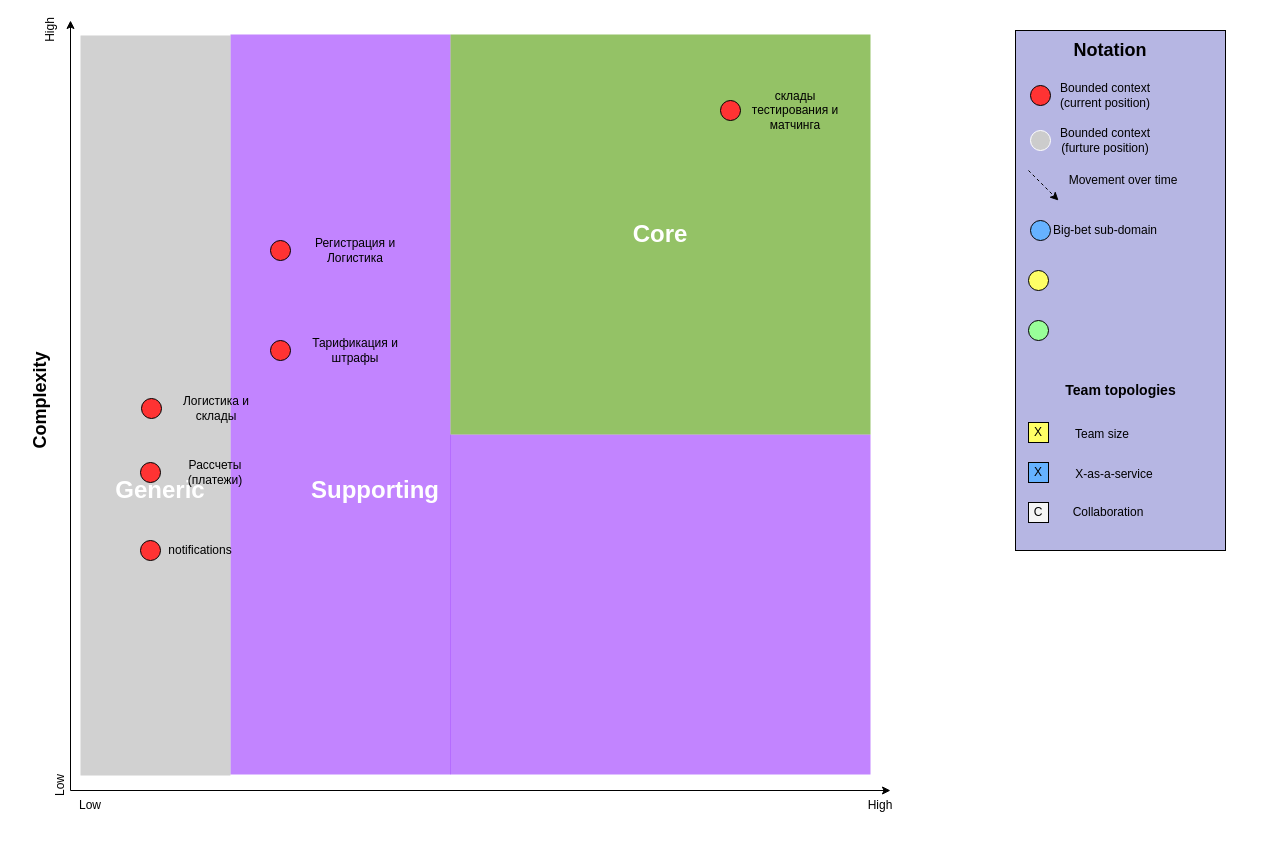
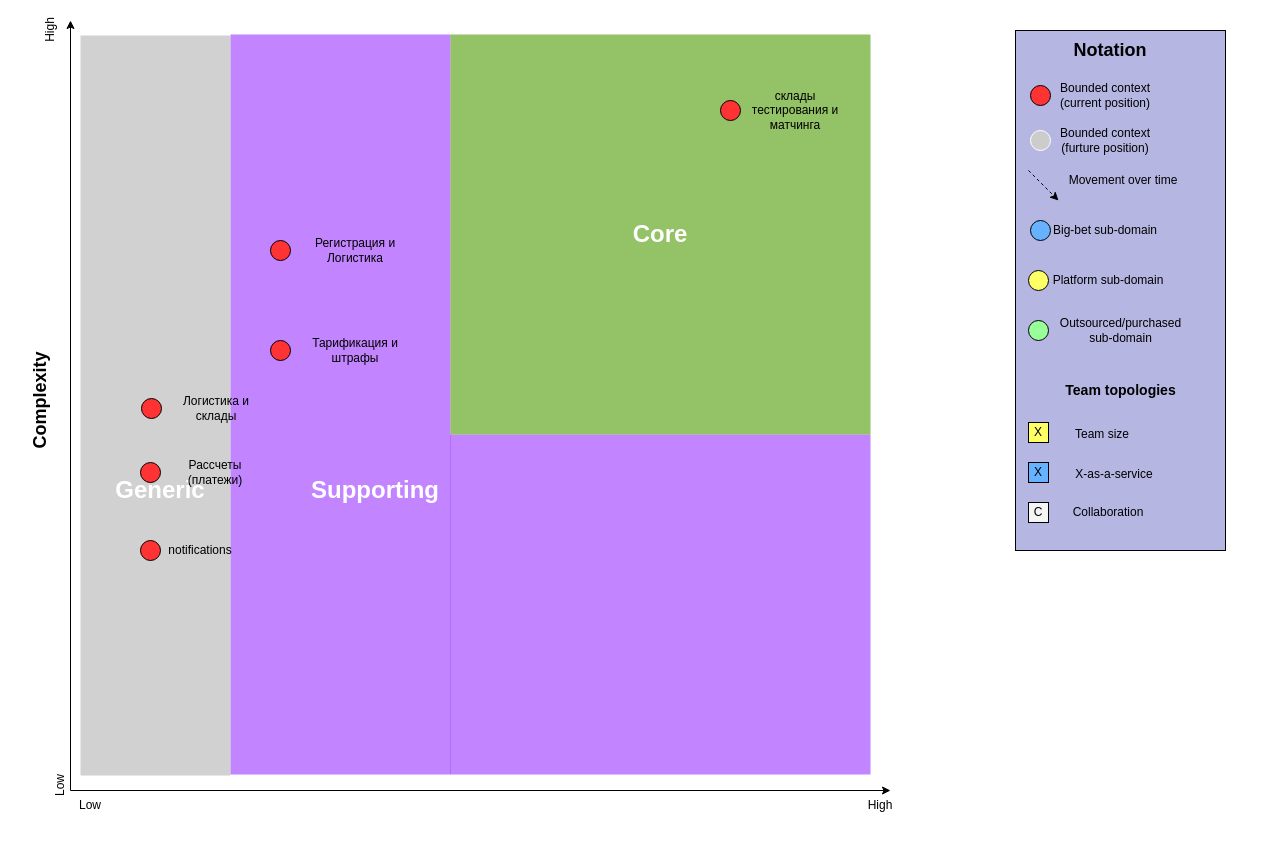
+ <mxCell id="45" value="Platform sub-domain" style="text;html=1;strokeColor=none;fillColor=none;align=center;verticalAlign=middle;whiteSpace=wrap;rounded=0;" parent="43" vertex="1"><mxGeometry x="20" width="120" height="20" as="geometry" /></mxCell>
+ <mxCell id="49" value="Outsourced/purchased sub-domain" style="text;html=1;strokeColor=none;fillColor=none;align=center;verticalAlign=middle;whiteSpace=wrap;rounded=0;" parent="47" vertex="1"><mxGeometry x="24.615" width="135.385" height="20" as="geometry" /></mxCell>
